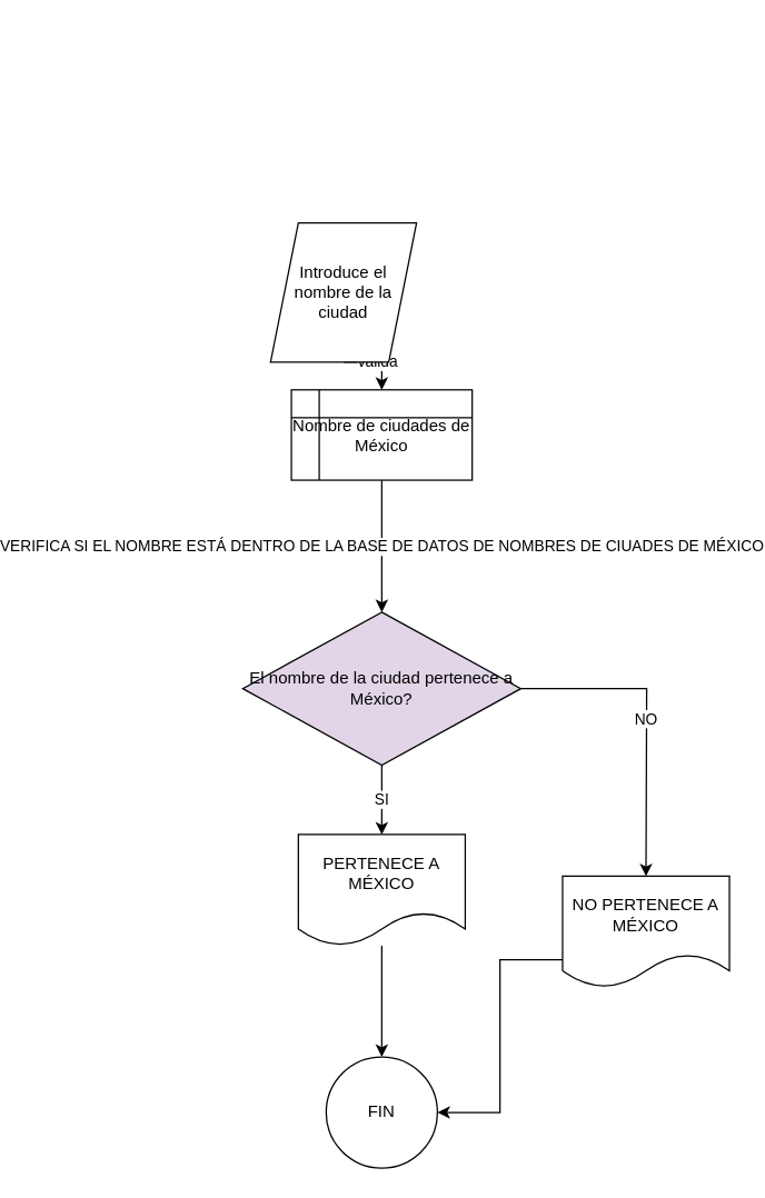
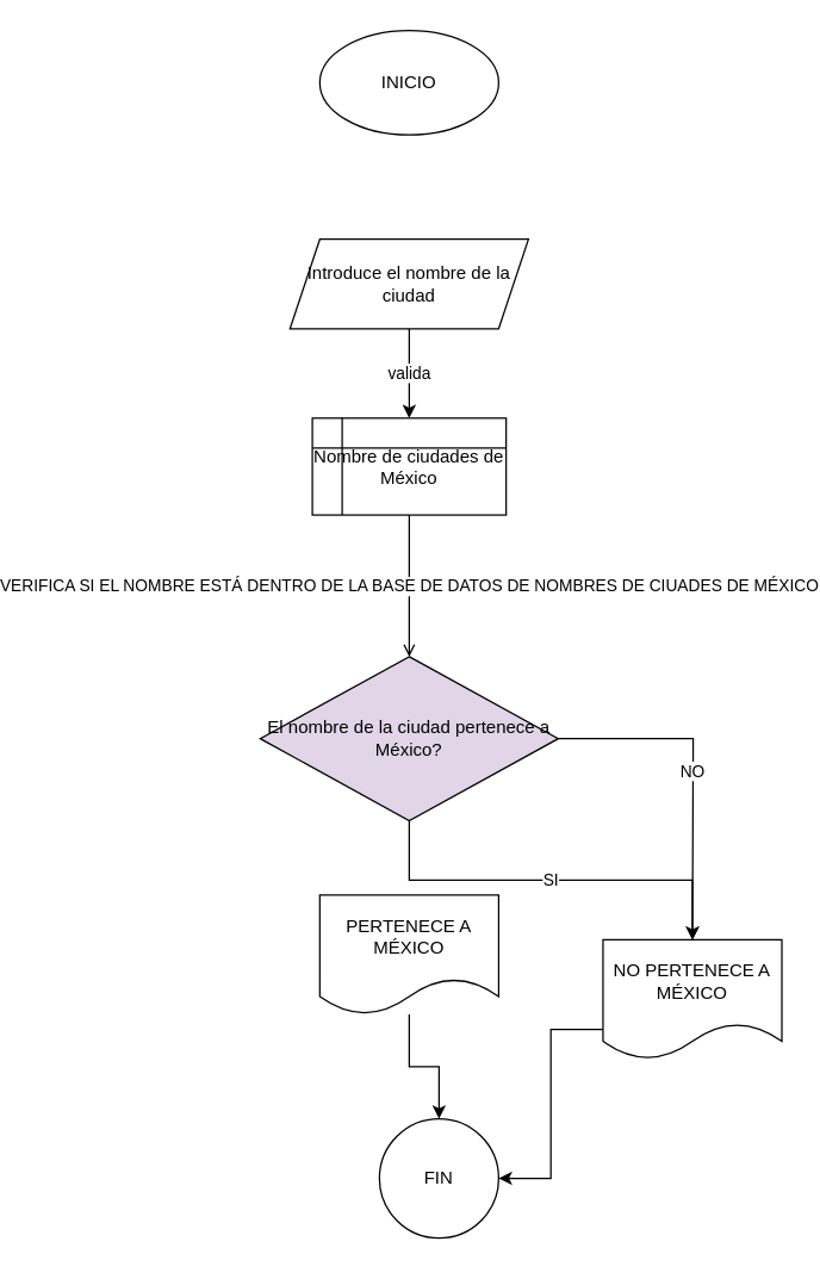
+ <mxCell id="2" value="INICIO" style="ellipse;whiteSpace=wrap;html=1;" vertex="1" parent="1"><mxGeometry x="60" y="20" width="120" height="70" as="geometry" /></mxCell>
- <mxCell id="4" value="Introduce el nombre de la ciudad" style="shape=parallelogram;perimeter=parallelogramPerimeter;whiteSpace=wrap;html=1;fixedSize=1;" vertex="1" parent="1"><mxGeometry x="40" y="160" width="105" height="100" as="geometry" /></mxCell>
+ <mxCell id="4" value="Introduce el nombre de la ciudad" style="shape=parallelogram;perimeter=parallelogramPerimeter;whiteSpace=wrap;html=1;fixedSize=1;" vertex="1" parent="1"><mxGeometry x="40" y="160" width="160" height="60" as="geometry" /></mxCell>
- <mxCell id="5" value="VERIFICA SI EL NOMBRE ESTÁ DENTRO DE LA BASE DE DATOS DE NOMBRES DE CIUADES DE MÉXICO" style="edgeStyle=orthogonalEdgeStyle;rounded=0;orthogonalLoop=1;jettySize=auto;html=1;" edge="1" parent="1" source="6" target="9"><mxGeometry relative="1" as="geometry" /></mxCell>
+ <mxCell id="5" value="VERIFICA SI EL NOMBRE ESTÁ DENTRO DE LA BASE DE DATOS DE NOMBRES DE CIUADES DE MÉXICO" style="edgeStyle=orthogonalEdgeStyle;rounded=0;orthogonalLoop=1;jettySize=auto;html=1;endArrow=open;" edge="1" parent="1" source="6" target="9"><mxGeometry relative="1" as="geometry" /></mxCell>
- <mxCell id="7" value="SI" style="edgeStyle=orthogonalEdgeStyle;rounded=0;orthogonalLoop=1;jettySize=auto;html=1;exitX=0.5;exitY=1;exitDx=0;exitDy=0;entryX=0.5;entryY=0;entryDx=0;entryDy=0;" edge="1" parent="1" source="9" target="11"><mxGeometry relative="1" as="geometry" /></mxCell>
+ <mxCell id="7" value="SI" style="edgeStyle=orthogonalEdgeStyle;rounded=0;orthogonalLoop=1;jettySize=auto;html=1;exitX=0.5;exitY=1;exitDx=0;exitDy=0;" edge="1" parent="1" source="9" target="14"><mxGeometry relative="1" as="geometry" /></mxCell>
- <mxCell id="12" value="FIN" style="ellipse;whiteSpace=wrap;html=1;" vertex="1" parent="1"><mxGeometry x="80" y="760" width="80" height="80" as="geometry" /></mxCell>
+ <mxCell id="12" value="FIN" style="ellipse;whiteSpace=wrap;html=1;" vertex="1" parent="1"><mxGeometry x="100" y="750" width="80" height="80" as="geometry" /></mxCell>
